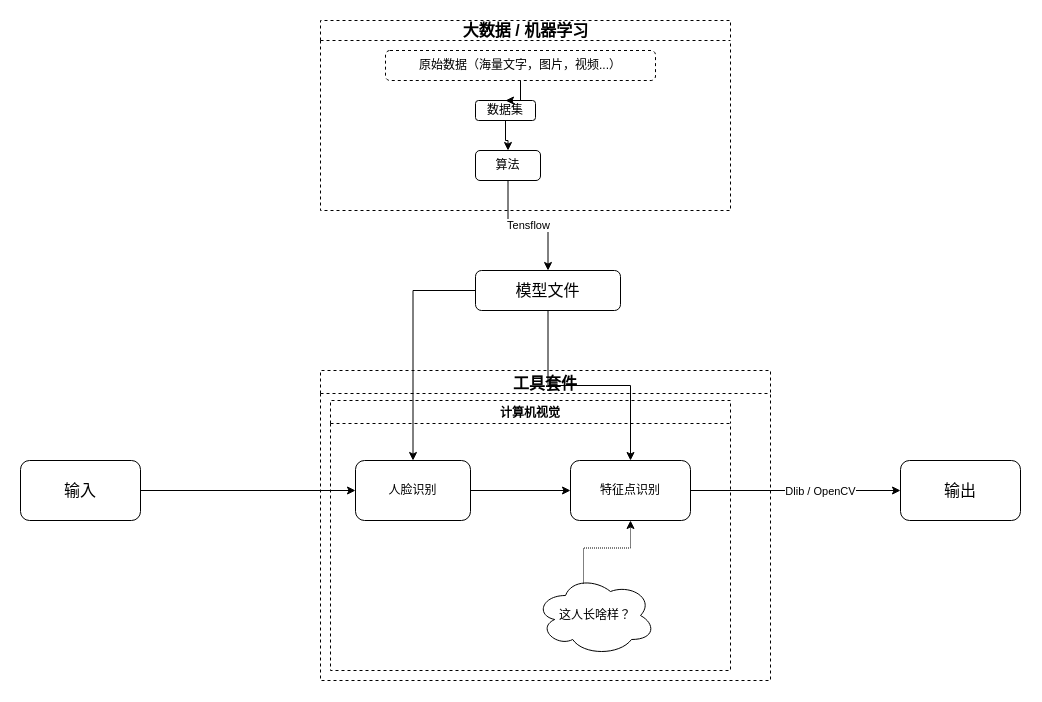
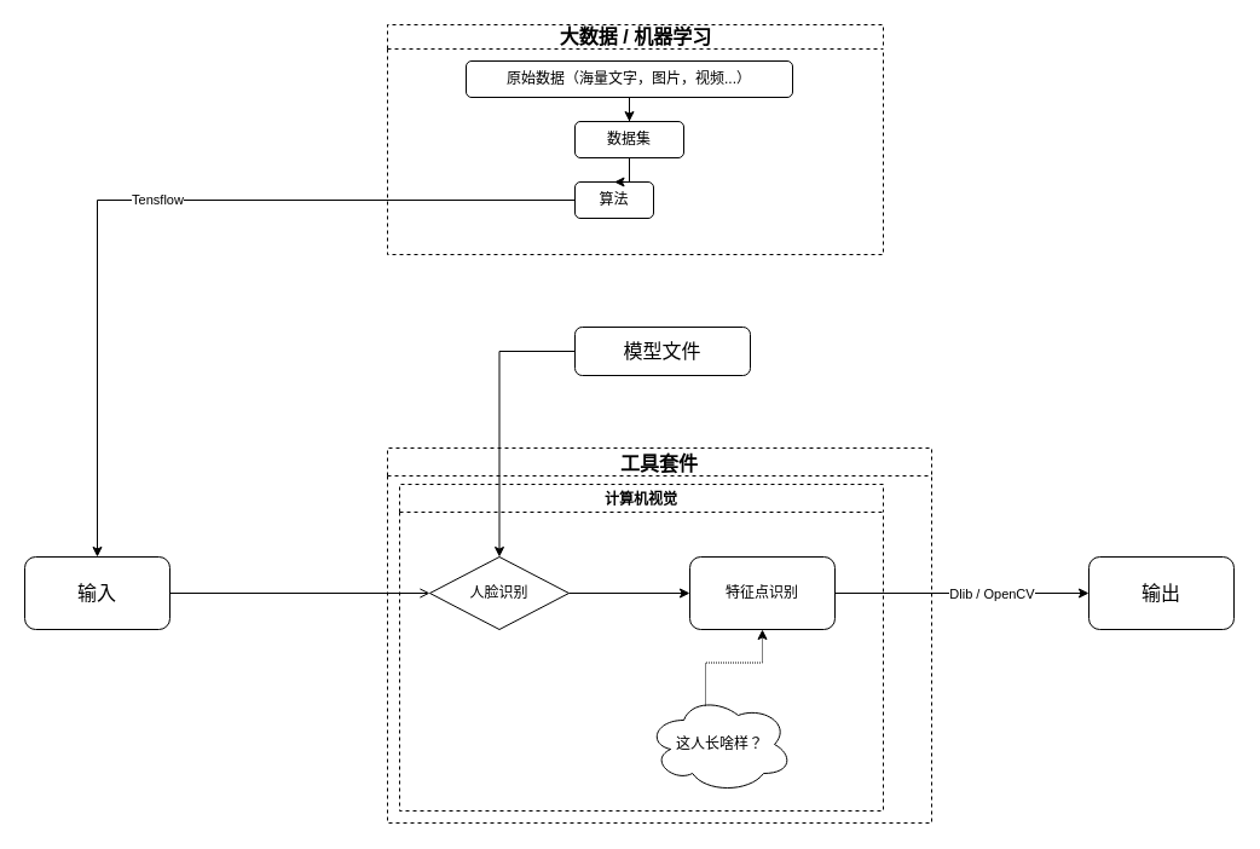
- <mxCell id="7" value="原始数据（海量文字，图片，视频...）" style="rounded=1;whiteSpace=wrap;html=1;fillColor=none;align=center;dashed=1;" parent="2" vertex="1"><mxGeometry x="65" y="30" width="270" height="30" as="geometry" /></mxCell>
+ <mxCell id="7" value="原始数据（海量文字，图片，视频...）" style="rounded=1;whiteSpace=wrap;html=1;fillColor=none;align=center;" parent="2" vertex="1"><mxGeometry x="65" y="30" width="270" height="30" as="geometry" /></mxCell>
- <mxCell id="3" value="数据集" style="rounded=1;whiteSpace=wrap;html=1;fillColor=none;align=center;" parent="2" vertex="1"><mxGeometry x="155" y="80" width="60" height="20" as="geometry" /></mxCell>
+ <mxCell id="3" value="数据集" style="rounded=1;whiteSpace=wrap;html=1;fillColor=none;align=center;" parent="2" vertex="1"><mxGeometry x="155" y="80" width="90" height="30" as="geometry" /></mxCell>
- <mxCell id="11" value="Tensflow" style="edgeStyle=orthogonalEdgeStyle;rounded=0;orthogonalLoop=1;jettySize=auto;html=1;" parent="1" source="5" target="10" edge="1"><mxGeometry relative="1" as="geometry"><mxPoint x="380" y="190" as="sourcePoint" /></mxGeometry></mxCell>
+ <mxCell id="11" value="Tensflow" style="edgeStyle=orthogonalEdgeStyle;rounded=0;orthogonalLoop=1;jettySize=auto;html=1;" parent="1" source="5" target="23" edge="1"><mxGeometry relative="1" as="geometry"><mxPoint x="380" y="190" as="sourcePoint" /></mxGeometry></mxCell>
- <mxCell id="9" style="edgeStyle=orthogonalEdgeStyle;rounded=0;orthogonalLoop=1;jettySize=auto;html=1;entryX=0.5;entryY=0;entryDx=0;entryDy=0;" edge="1" parent="1" source="10" target="16"><mxGeometry relative="1" as="geometry" /></mxCell>
- <mxCell id="22" style="edgeStyle=orthogonalEdgeStyle;rounded=0;orthogonalLoop=1;jettySize=auto;html=1;entryX=0;entryY=0.5;entryDx=0;entryDy=0;" edge="1" parent="1" source="23" target="15"><mxGeometry relative="1" as="geometry" /></mxCell>
+ <mxCell id="22" style="edgeStyle=orthogonalEdgeStyle;rounded=0;orthogonalLoop=1;jettySize=auto;html=1;entryX=0;entryY=0.5;entryDx=0;entryDy=0;endArrow=open;" edge="1" parent="1" source="23" target="15"><mxGeometry relative="1" as="geometry" /></mxCell>
- <mxCell id="15" value="人脸识别" style="rounded=1;whiteSpace=wrap;html=1;shadow=0;glass=0;strokeColor=#000000;fillColor=none;align=center;" vertex="1" parent="13"><mxGeometry x="25" y="60" width="115" height="60" as="geometry" /></mxCell>
+ <mxCell id="15" value="人脸识别" style="rhombus;whiteSpace=wrap;html=1;shadow=0;glass=0;strokeColor=#000000;fillColor=none;align=center;" vertex="1" parent="13"><mxGeometry x="25" y="60" width="115" height="60" as="geometry" /></mxCell>
